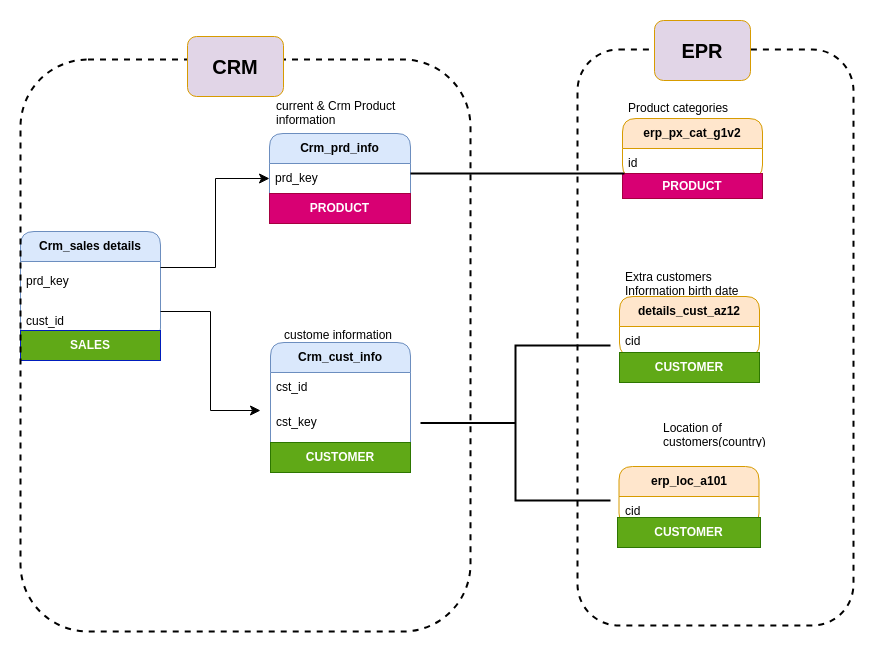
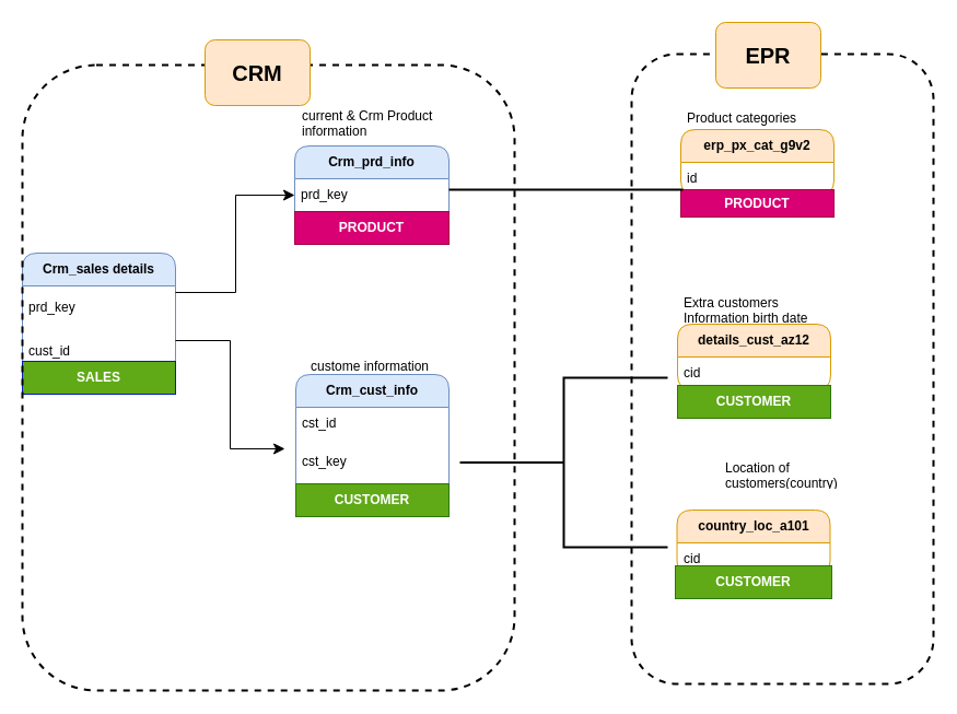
- <mxCell id="32" value="&lt;b&gt;&lt;font style=&quot;font-size: 20px;&quot;&gt;EPR&lt;/font&gt;&lt;/b&gt;" style="rounded=1;whiteSpace=wrap;html=1;fillColor=#e1d5e7;strokeColor=#d79b00;" vertex="1" parent="1"><mxGeometry x="654" y="20" width="96" height="60" as="geometry" /></mxCell>
+ <mxCell id="32" value="&lt;b&gt;&lt;font style=&quot;font-size: 20px;&quot;&gt;EPR&lt;/font&gt;&lt;/b&gt;" style="rounded=1;whiteSpace=wrap;html=1;fillColor=#ffe6cc;strokeColor=#d79b00;" vertex="1" parent="1"><mxGeometry x="654" y="20" width="96" height="60" as="geometry" /></mxCell>
- <mxCell id="33" value="&lt;span style=&quot;font-size: 20px;&quot;&gt;&lt;b&gt;CRM&lt;/b&gt;&lt;/span&gt;" style="rounded=1;whiteSpace=wrap;html=1;fillColor=#e1d5e7;strokeColor=#d79b00;" vertex="1" parent="1"><mxGeometry x="187" y="36" width="96" height="60" as="geometry" /></mxCell>
+ <mxCell id="33" value="&lt;span style=&quot;font-size: 20px;&quot;&gt;&lt;b&gt;CRM&lt;/b&gt;&lt;/span&gt;" style="rounded=1;whiteSpace=wrap;html=1;fillColor=#ffe6cc;strokeColor=#d79b00;" vertex="1" parent="1"><mxGeometry x="187" y="36" width="96" height="60" as="geometry" /></mxCell>
- <mxCell id="19" value="&lt;b&gt;erp_px_cat_g1v2&lt;/b&gt;" style="swimlane;fontStyle=0;childLayout=stackLayout;horizontal=1;startSize=30;horizontalStack=0;resizeParent=1;resizeParentMax=0;resizeLast=0;collapsible=1;marginBottom=0;whiteSpace=wrap;html=1;rounded=1;fillColor=#ffe6cc;strokeColor=#d79b00;" vertex="1" parent="1"><mxGeometry x="622" y="118" width="140" height="60" as="geometry" /></mxCell>
+ <mxCell id="19" value="&lt;b&gt;erp_px_cat_g9v2&lt;/b&gt;" style="swimlane;fontStyle=0;childLayout=stackLayout;horizontal=1;startSize=30;horizontalStack=0;resizeParent=1;resizeParentMax=0;resizeLast=0;collapsible=1;marginBottom=0;whiteSpace=wrap;html=1;rounded=1;fillColor=#ffe6cc;strokeColor=#d79b00;" vertex="1" parent="1"><mxGeometry x="622" y="118" width="140" height="60" as="geometry" /></mxCell>
- <mxCell id="11" value="&lt;b&gt;erp_loc_a101&lt;/b&gt;" style="swimlane;fontStyle=0;childLayout=stackLayout;horizontal=1;startSize=30;horizontalStack=0;resizeParent=1;resizeParentMax=0;resizeLast=0;collapsible=1;marginBottom=0;whiteSpace=wrap;html=1;rounded=1;fillColor=#ffe6cc;strokeColor=#d79b00;" vertex="1" parent="1"><mxGeometry x="618.5" y="466" width="140" height="60" as="geometry" /></mxCell>
+ <mxCell id="11" value="&lt;b&gt;country_loc_a101&lt;/b&gt;" style="swimlane;fontStyle=0;childLayout=stackLayout;horizontal=1;startSize=30;horizontalStack=0;resizeParent=1;resizeParentMax=0;resizeLast=0;collapsible=1;marginBottom=0;whiteSpace=wrap;html=1;rounded=1;fillColor=#ffe6cc;strokeColor=#d79b00;" vertex="1" parent="1"><mxGeometry x="618.5" y="466" width="140" height="60" as="geometry" /></mxCell>
